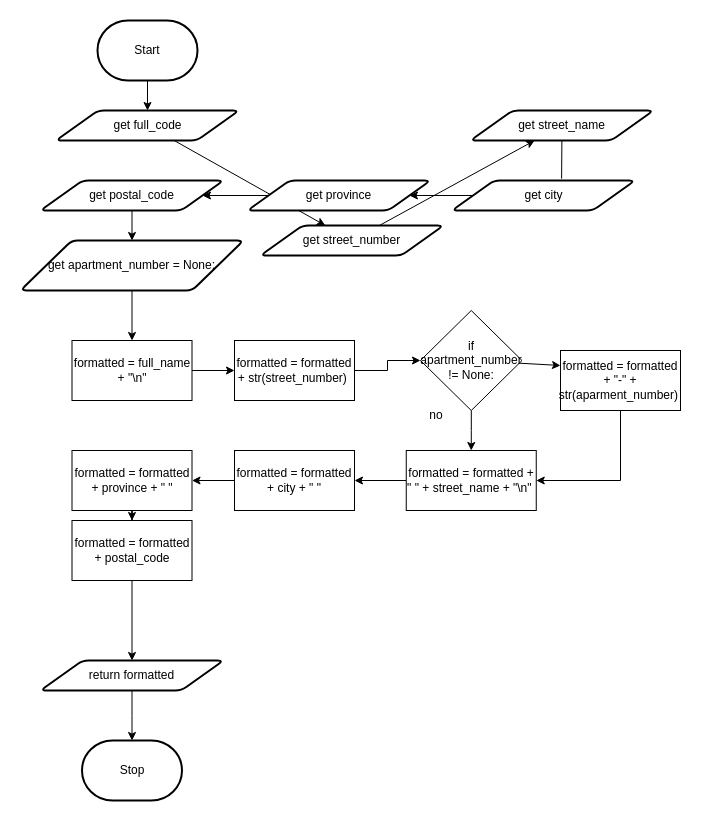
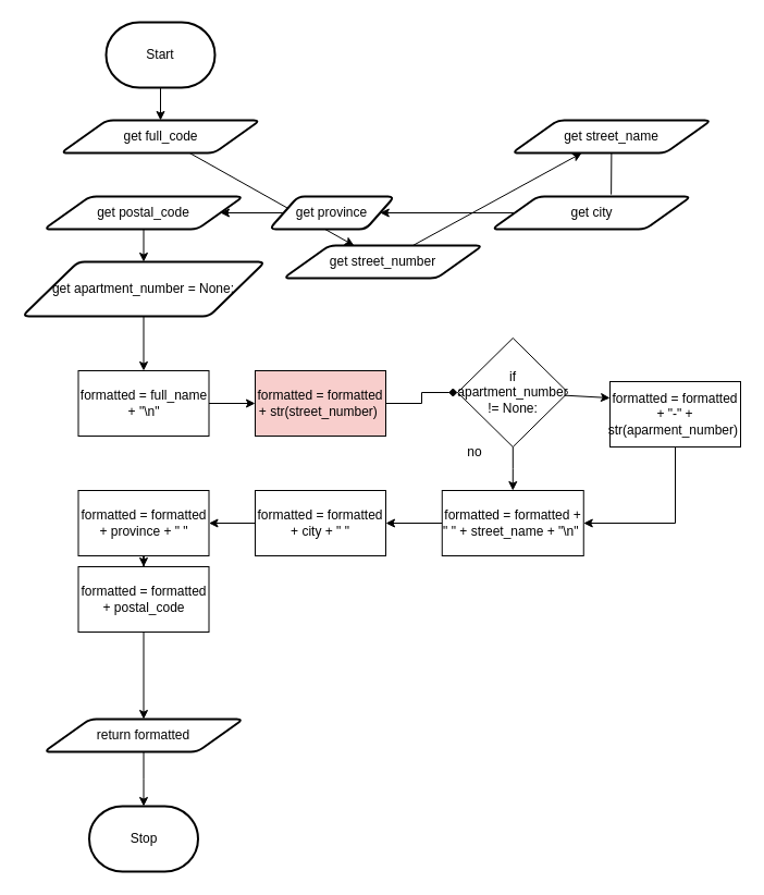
- <mxCell id="11" value="get province" style="shape=parallelogram;html=1;strokeWidth=2;perimeter=parallelogramPerimeter;whiteSpace=wrap;rounded=1;arcSize=12;size=0.23;" parent="1" vertex="1"><mxGeometry x="247" y="180" width="183" height="30" as="geometry" /></mxCell>
+ <mxCell id="11" value="get province" style="shape=parallelogram;html=1;strokeWidth=2;perimeter=parallelogramPerimeter;whiteSpace=wrap;rounded=1;arcSize=12;size=0.23;" parent="1" vertex="1"><mxGeometry x="247" y="180" width="115" height="30" as="geometry" /></mxCell>
- <mxCell id="27" style="edgeStyle=orthogonalEdgeStyle;rounded=0;html=1;" parent="1" source="28" target="22" edge="1"><mxGeometry relative="1" as="geometry" /></mxCell>
+ <mxCell id="27" style="edgeStyle=orthogonalEdgeStyle;rounded=0;html=1;endArrow=diamond;" parent="1" source="28" target="22" edge="1"><mxGeometry relative="1" as="geometry" /></mxCell>
- <mxCell id="28" value="formatted = formatted + str(street_number)&amp;nbsp;" style="rounded=0;whiteSpace=wrap;html=1;" parent="1" vertex="1"><mxGeometry x="234" y="340" width="120" height="60" as="geometry" /></mxCell>
+ <mxCell id="28" value="formatted = formatted + str(street_number)&amp;nbsp;" style="rounded=0;whiteSpace=wrap;html=1;fillColor=#f8cecc;" parent="1" vertex="1"><mxGeometry x="234" y="340" width="120" height="60" as="geometry" /></mxCell>
